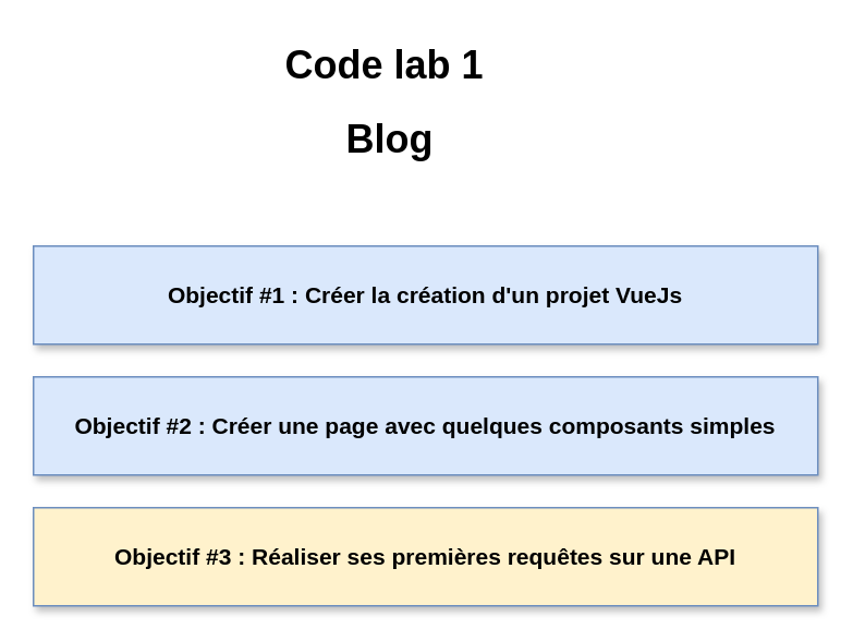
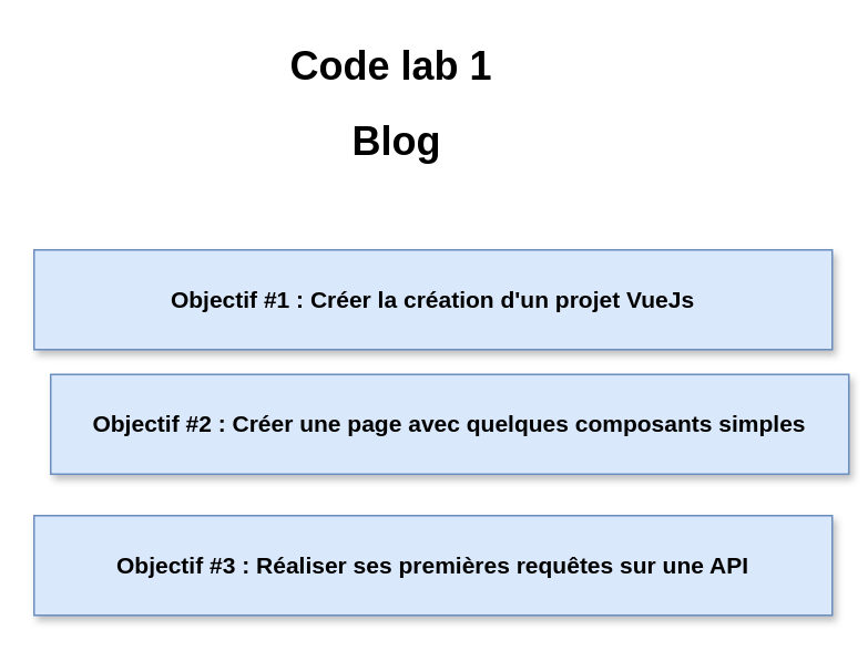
- <mxCell id="4" value="&lt;div&gt;&lt;b&gt;&lt;font style=&quot;font-size: 14px;&quot;&gt;Objectif #2 : Créer une page avec quelques composants simples&lt;/font&gt;&lt;/b&gt;&lt;/div&gt;" style="rounded=0;whiteSpace=wrap;html=1;fillColor=#dae8fc;strokeColor=#6c8ebf;shadow=1;" vertex="1" parent="1"><mxGeometry x="20" y="230" width="480" height="60" as="geometry" /></mxCell>
+ <mxCell id="4" value="&lt;div&gt;&lt;b&gt;&lt;font style=&quot;font-size: 14px;&quot;&gt;Objectif #2 : Créer une page avec quelques composants simples&lt;/font&gt;&lt;/b&gt;&lt;/div&gt;" style="rounded=0;whiteSpace=wrap;html=1;fillColor=#dae8fc;strokeColor=#6c8ebf;shadow=1;" vertex="1" parent="1"><mxGeometry x="30" y="225" width="480" height="60" as="geometry" /></mxCell>
- <mxCell id="5" value="&lt;div&gt;&lt;b&gt;&lt;font style=&quot;font-size: 14px;&quot;&gt;Objectif #3 : Réaliser ses premières requêtes sur une API&lt;br&gt;&lt;/font&gt;&lt;/b&gt;&lt;/div&gt;" style="rounded=0;whiteSpace=wrap;html=1;fillColor=#fff2cc;strokeColor=#6c8ebf;shadow=1;" vertex="1" parent="1"><mxGeometry x="20" y="310" width="480" height="60" as="geometry" /></mxCell>
+ <mxCell id="5" value="&lt;div&gt;&lt;b&gt;&lt;font style=&quot;font-size: 14px;&quot;&gt;Objectif #3 : Réaliser ses premières requêtes sur une API&lt;br&gt;&lt;/font&gt;&lt;/b&gt;&lt;/div&gt;" style="rounded=0;whiteSpace=wrap;html=1;fillColor=#dae8fc;strokeColor=#6c8ebf;shadow=1;" vertex="1" parent="1"><mxGeometry x="20" y="310" width="480" height="60" as="geometry" /></mxCell>
